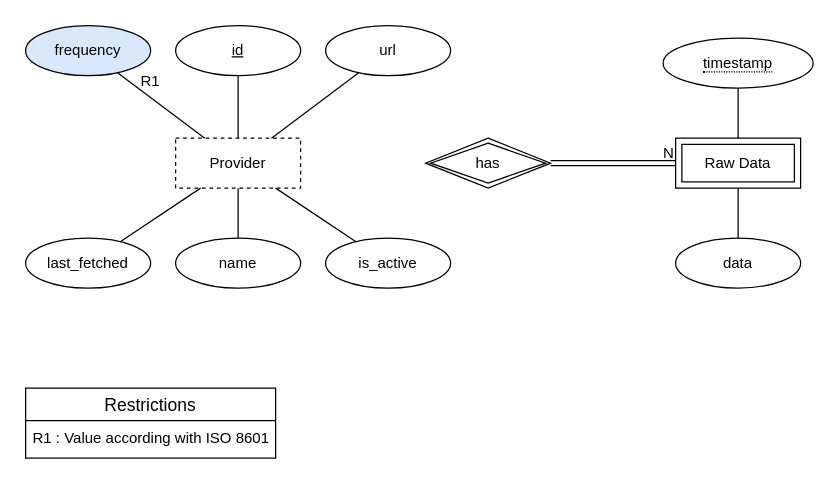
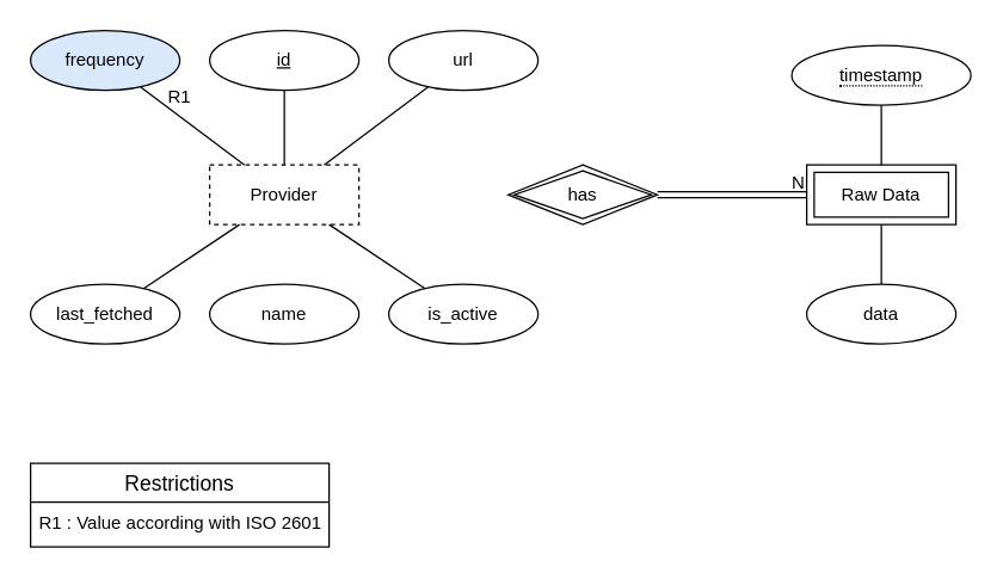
- <mxCell id="17" value="" style="endArrow=none;html=1;rounded=0;" parent="4" source="5" target="7" edge="1"><mxGeometry relative="1" as="geometry"><mxPoint x="250" y="120" as="sourcePoint" /><mxPoint x="410" y="120" as="targetPoint" /></mxGeometry></mxCell>
- <mxCell id="3" value="R1 : Value according with ISO 8601" style="text;strokeColor=none;fillColor=none;spacingLeft=4;spacingRight=4;overflow=hidden;rotatable=0;points=[[0,0.5],[1,0.5]];portConstraint=eastwest;fontSize=12;" parent="2" vertex="1"><mxGeometry y="26" width="200" height="30" as="geometry" /></mxCell>
+ <mxCell id="3" value="R1 : Value according with ISO 2601" style="text;strokeColor=none;fillColor=none;spacingLeft=4;spacingRight=4;overflow=hidden;rotatable=0;points=[[0,0.5],[1,0.5]];portConstraint=eastwest;fontSize=12;" parent="2" vertex="1"><mxGeometry y="26" width="200" height="30" as="geometry" /></mxCell>
